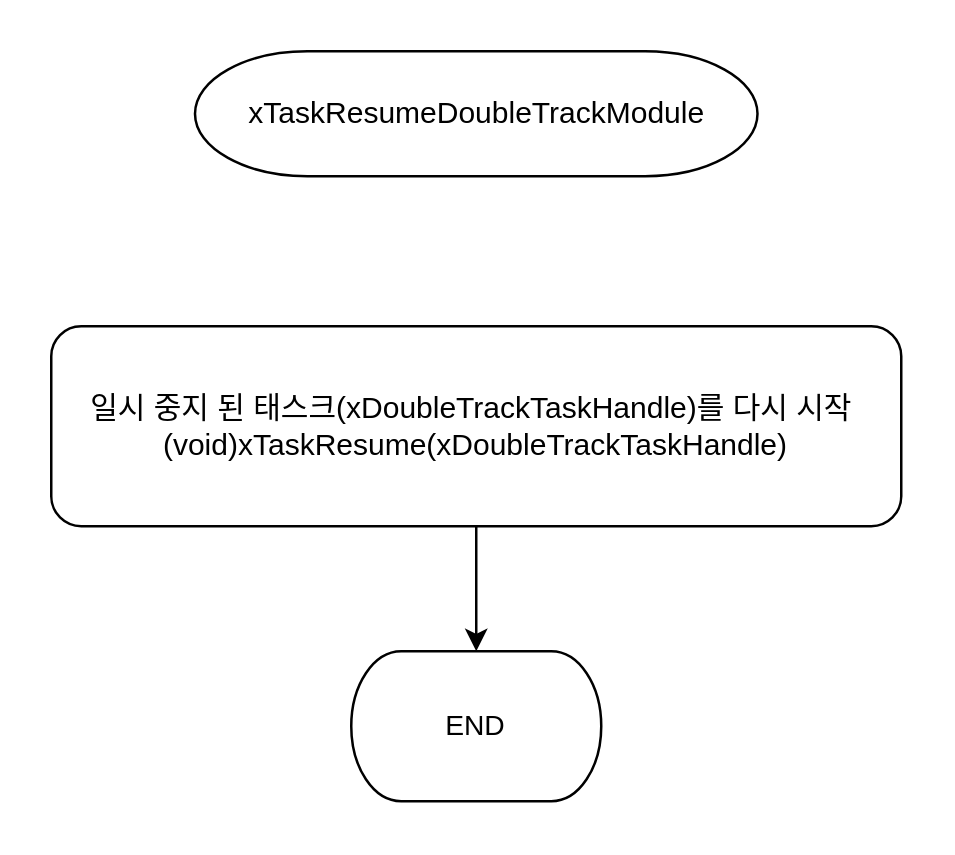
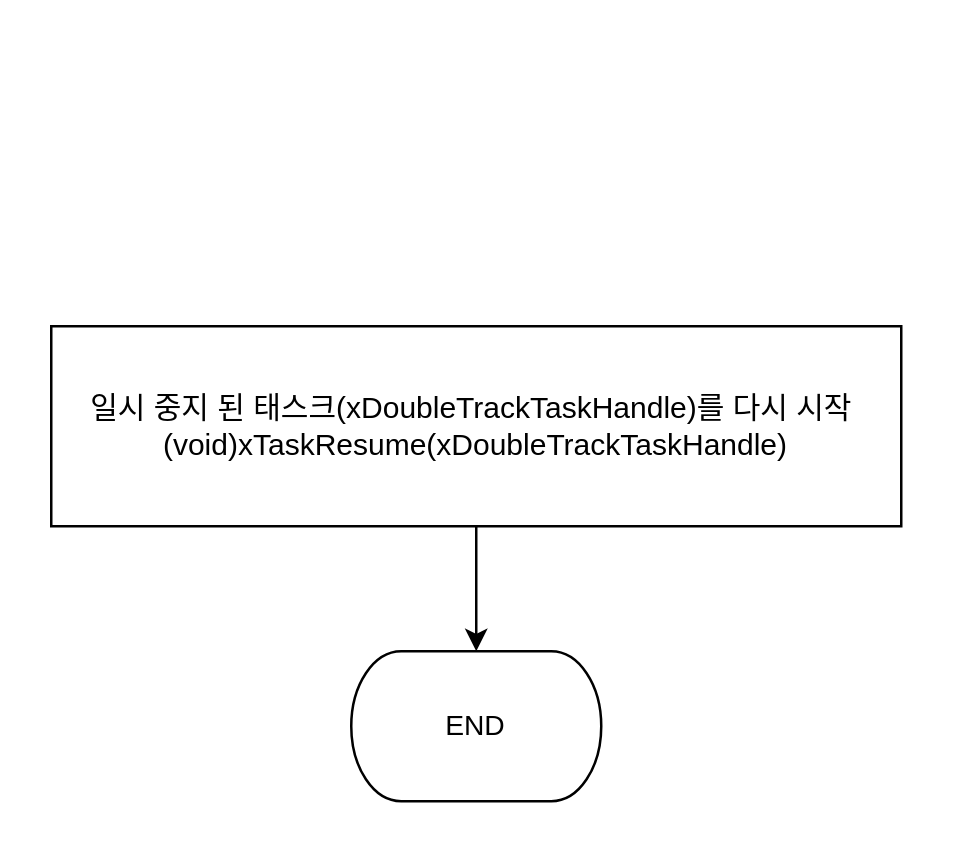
- <mxCell id="4" value="xTaskResumeDoubleTrackModule" style="verticalAlign=middle;align=center;overflow=width;vsdxID=2;fillColor=#FFFFFF;gradientColor=none;shape=stencil(tVLLDsIgEPwajiQIMfFe638Qu22JCM2Ctv69kK0Rm9qDibeZndkXC1NV6PUATIoQ0V9gNE3smToyKY3rAU1MiKmaqar1CB36m2uIDzo7M7r6e64wUZ4UOUWKB9GdIH4irzWu8B42vRrPScNFXZzN+5mvl3qJXE8mcPRRR+Pdh2Y1dsBTE95a3c0TkBRGgKEIb6wg1/r+ssCXd/vLCgm8z9caa+n6pb48dwrRV1H1Ew==);strokeColor=#000000;spacingTop=-1;spacingBottom=-1;spacingLeft=-1;spacingRight=-1;points=[[0.5,1,0],[0.5,0,0],[0,0.5,0],[1,0.5,0]];labelBackgroundColor=none;rounded=0;html=1;whiteSpace=wrap;strokeWidth=1;" vertex="1" parent="1"><mxGeometry x="77.5" y="20" width="225" height="50" as="geometry" /></mxCell>
- <mxCell id="2" value="일시 중지 된 태스크(xDoubleTrackTaskHandle)를 다시 시작&amp;nbsp;&lt;br&gt;(void)xTaskResume(xDoubleTrackTaskHandle)" style="whiteSpace=wrap;html=1;strokeWidth=1;rounded=1;" vertex="1" parent="1"><mxGeometry x="20" y="130" width="340" height="80" as="geometry" /></mxCell>
+ <mxCell id="2" value="일시 중지 된 태스크(xDoubleTrackTaskHandle)를 다시 시작&amp;nbsp;&lt;br&gt;(void)xTaskResume(xDoubleTrackTaskHandle)" style="rounded=0;whiteSpace=wrap;html=1;strokeWidth=1;" vertex="1" parent="1"><mxGeometry x="20" y="130" width="340" height="80" as="geometry" /></mxCell>
